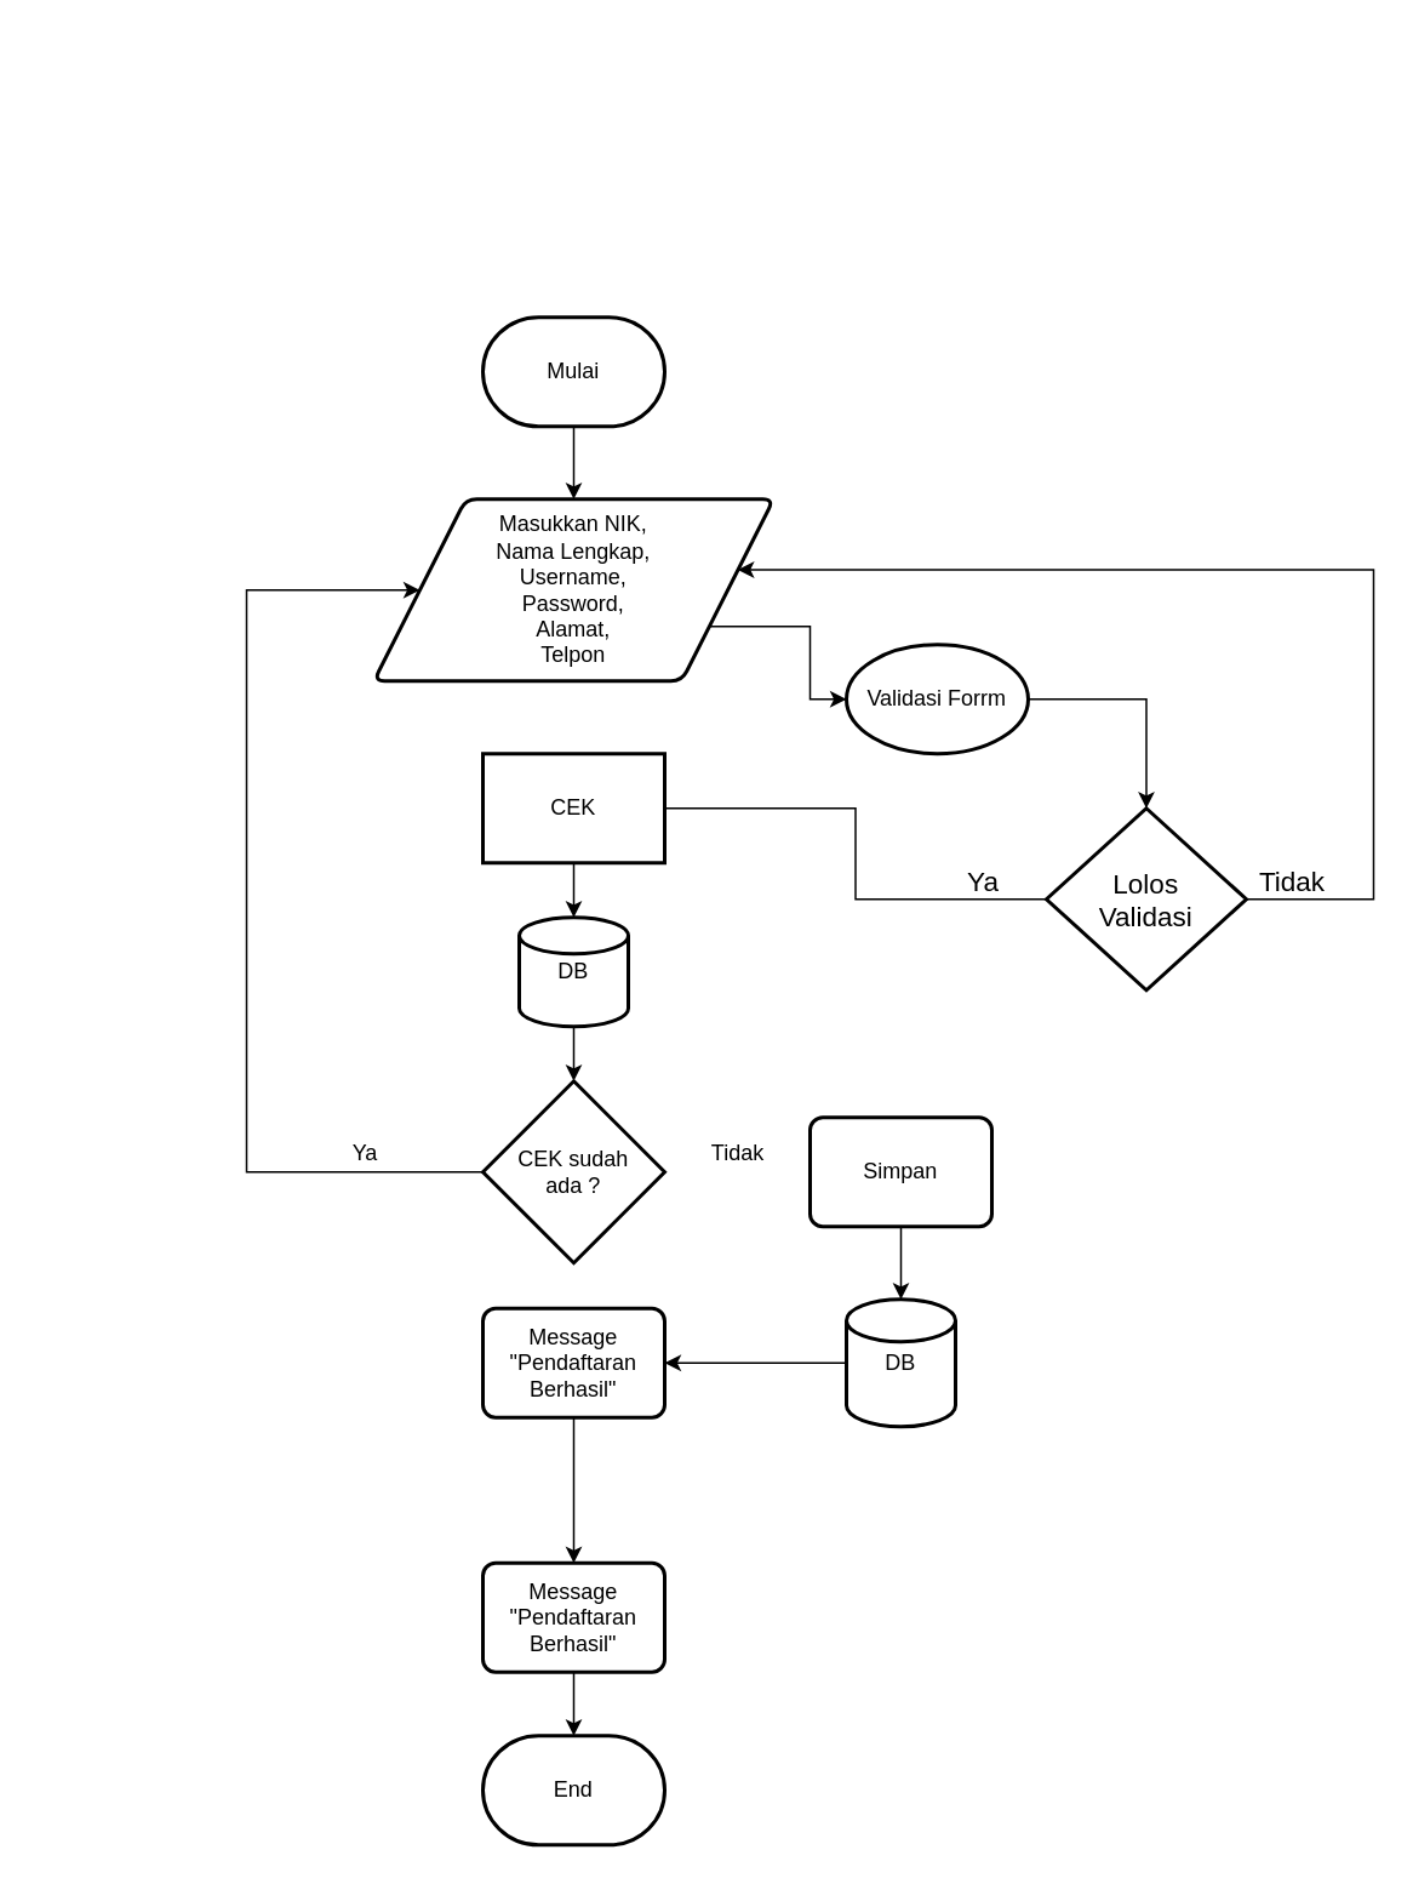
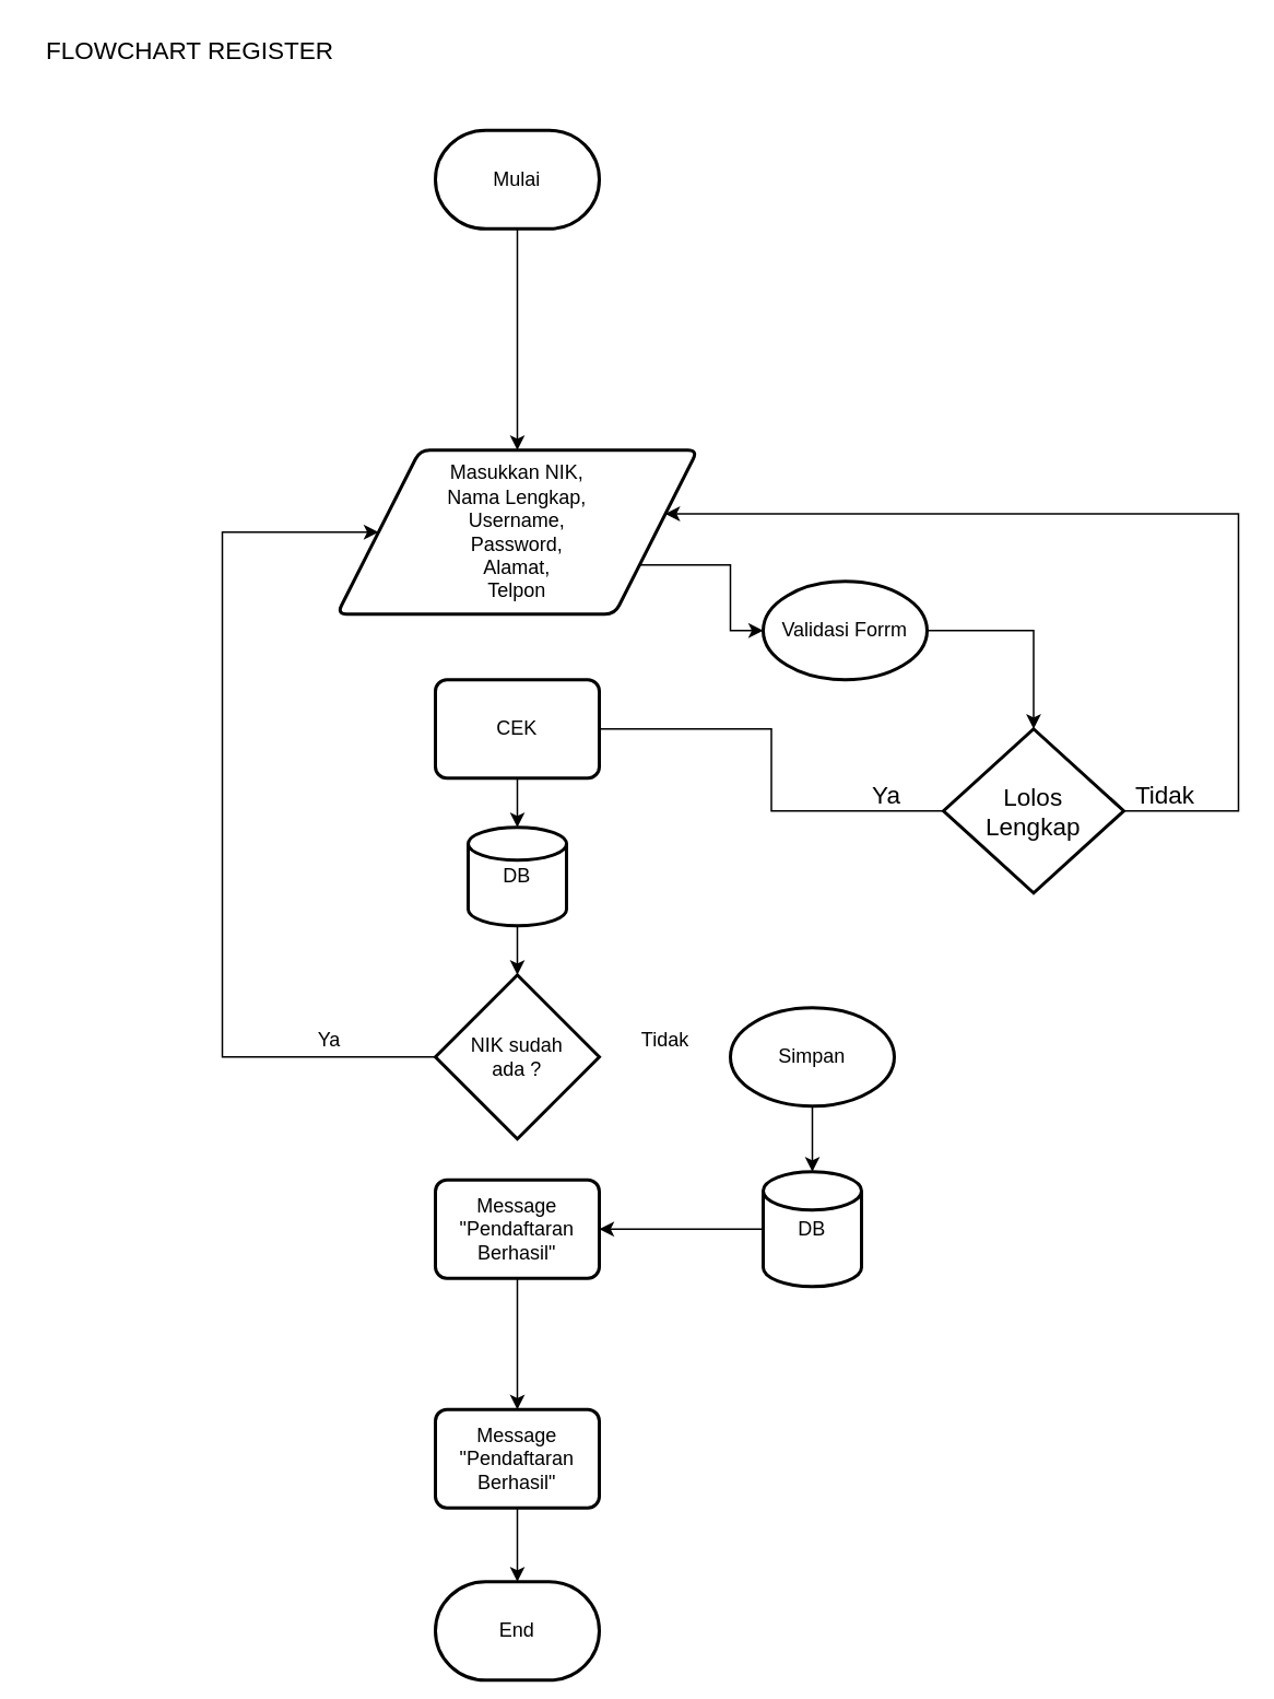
+ <mxCell id="23" value="FLOWCHART REGISTER" style="text;html=1;align=center;verticalAlign=middle;resizable=0;points=[];autosize=1;fontSize=15;" vertex="1" parent="1"><mxGeometry x="20" y="20" width="190" height="20" as="geometry" /></mxCell>
- <mxCell id="3" value="Mulai" style="strokeWidth=2;html=1;shape=mxgraph.flowchart.terminator;whiteSpace=wrap;" vertex="1" parent="1"><mxGeometry x="265" y="174" width="100" height="60" as="geometry" /></mxCell>
+ <mxCell id="3" value="Mulai" style="strokeWidth=2;html=1;shape=mxgraph.flowchart.terminator;whiteSpace=wrap;" vertex="1" parent="1"><mxGeometry x="265" y="79" width="100" height="60" as="geometry" /></mxCell>
- <mxCell id="9" value="CEK" style="whiteSpace=wrap;html=1;absoluteArcSize=1;arcSize=14;strokeWidth=2;rounded=0;" vertex="1" parent="1"><mxGeometry x="265" y="414" width="100" height="60" as="geometry" /></mxCell>
+ <mxCell id="9" value="CEK" style="rounded=1;whiteSpace=wrap;html=1;absoluteArcSize=1;arcSize=14;strokeWidth=2;" vertex="1" parent="1"><mxGeometry x="265" y="414" width="100" height="60" as="geometry" /></mxCell>
- <mxCell id="28" value="Lolos&lt;br&gt;Validasi" style="strokeWidth=2;html=1;shape=mxgraph.flowchart.decision;whiteSpace=wrap;fontSize=15;" vertex="1" parent="1"><mxGeometry x="575" y="444" width="110" height="100" as="geometry" /></mxCell>
+ <mxCell id="28" value="Lolos&lt;br&gt;Lengkap" style="strokeWidth=2;html=1;shape=mxgraph.flowchart.decision;whiteSpace=wrap;fontSize=15;" vertex="1" parent="1"><mxGeometry x="575" y="444" width="110" height="100" as="geometry" /></mxCell>
- <mxCell id="12" value="CEK sudah &lt;br&gt;ada ?" style="strokeWidth=2;html=1;shape=mxgraph.flowchart.decision;whiteSpace=wrap;" vertex="1" parent="1"><mxGeometry x="265" y="594" width="100" height="100" as="geometry" /></mxCell>
+ <mxCell id="12" value="NIK sudah &lt;br&gt;ada ?" style="strokeWidth=2;html=1;shape=mxgraph.flowchart.decision;whiteSpace=wrap;" vertex="1" parent="1"><mxGeometry x="265" y="594" width="100" height="100" as="geometry" /></mxCell>
- <mxCell id="15" value="Simpan" style="rounded=1;whiteSpace=wrap;html=1;absoluteArcSize=1;arcSize=14;strokeWidth=2;" vertex="1" parent="1"><mxGeometry x="445" y="614" width="100" height="60" as="geometry" /></mxCell>
+ <mxCell id="15" value="Simpan" style="ellipse;whiteSpace=wrap;html=1;absoluteArcSize=1;arcSize=14;strokeWidth=2;" vertex="1" parent="1"><mxGeometry x="445" y="614" width="100" height="60" as="geometry" /></mxCell>
- <mxCell id="22" value="End" style="strokeWidth=2;html=1;shape=mxgraph.flowchart.terminator;whiteSpace=wrap;" vertex="1" parent="1"><mxGeometry x="265" y="954" width="100" height="60" as="geometry" /></mxCell>
+ <mxCell id="22" value="End" style="strokeWidth=2;html=1;shape=mxgraph.flowchart.terminator;whiteSpace=wrap;" vertex="1" parent="1"><mxGeometry x="265" y="964" width="100" height="60" as="geometry" /></mxCell>
